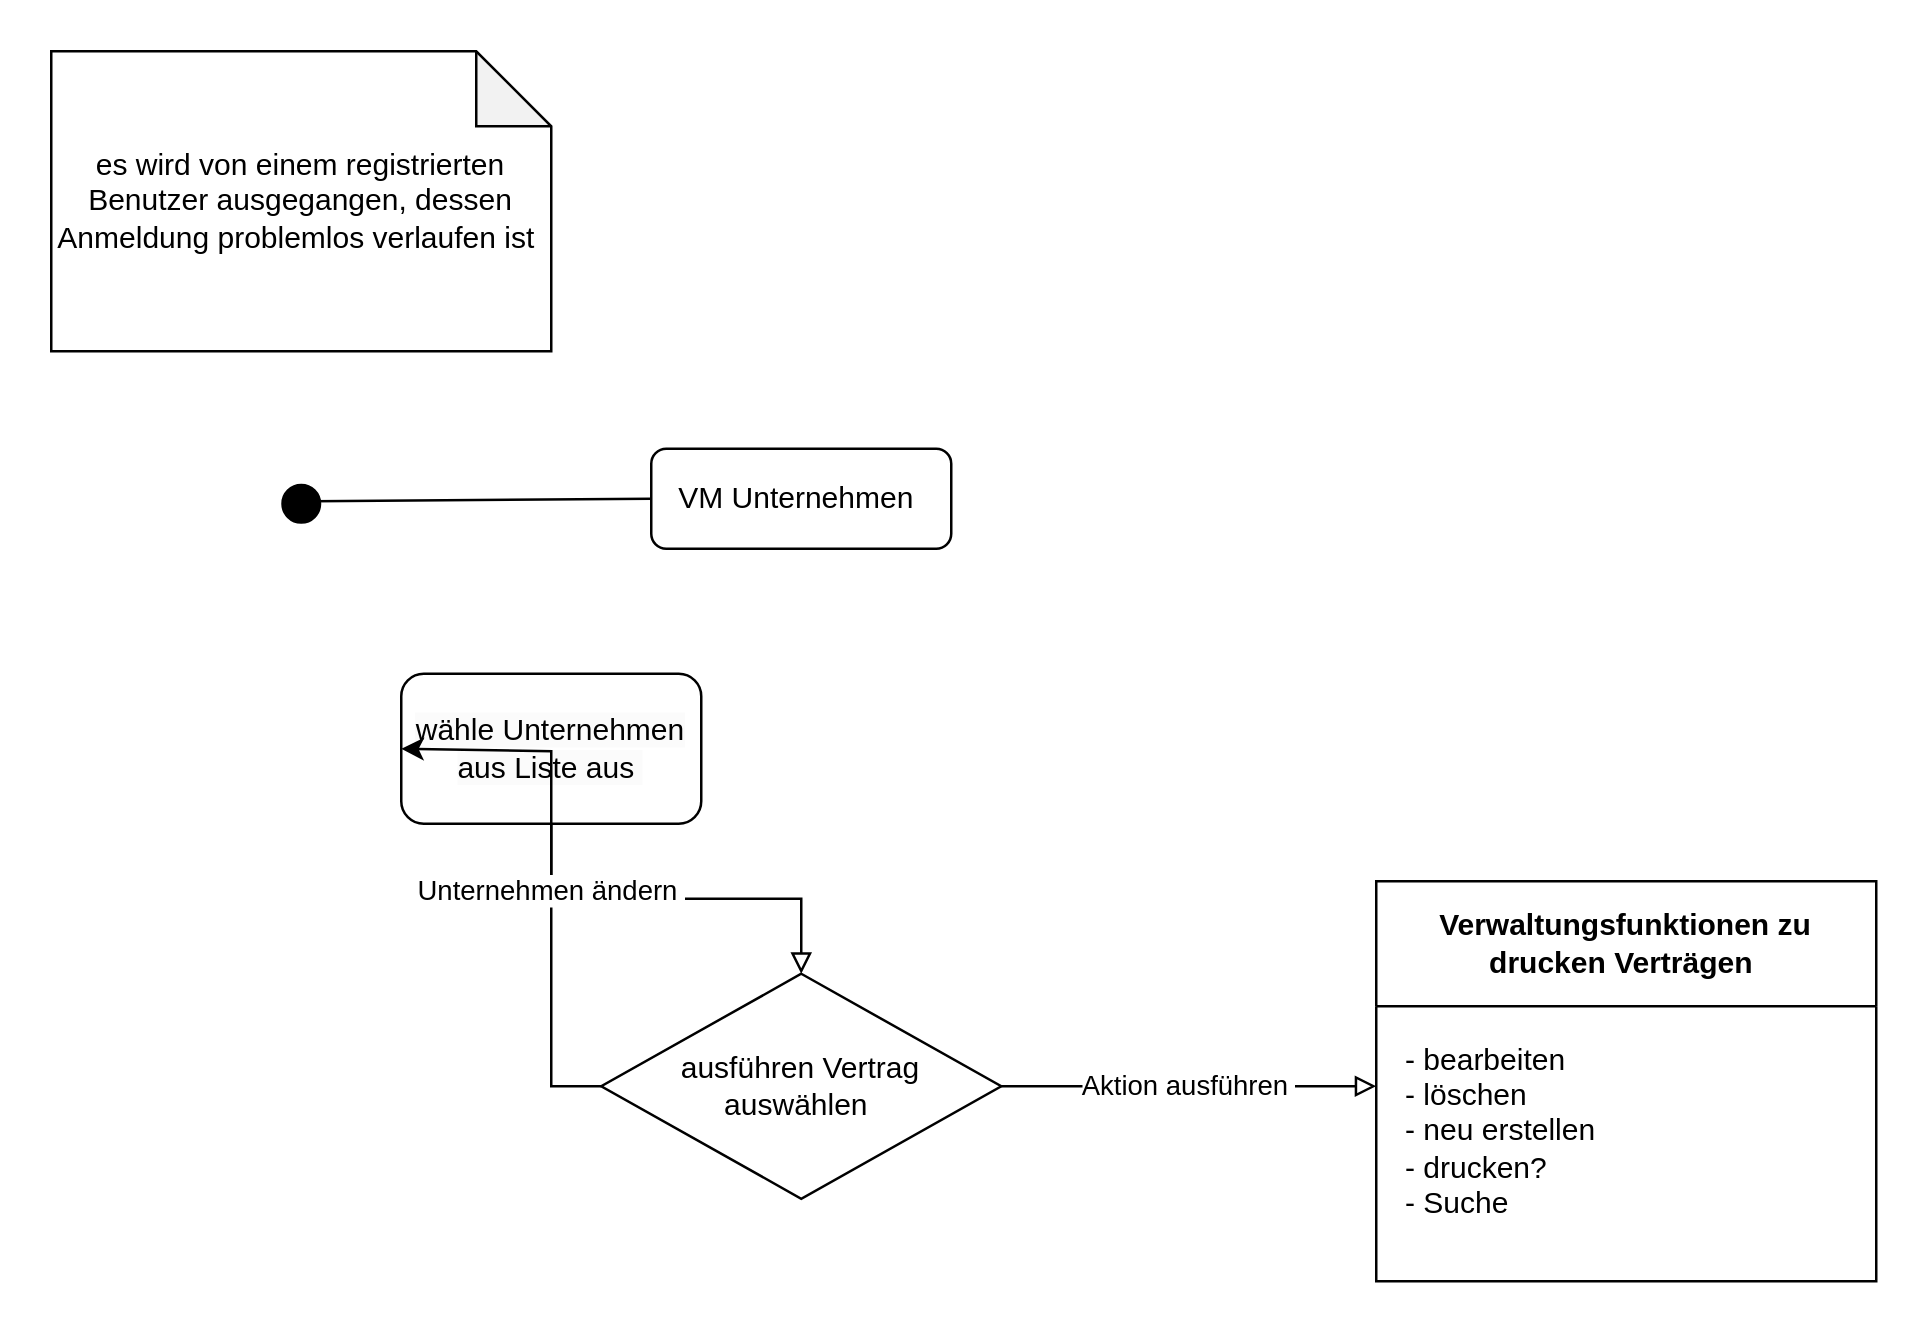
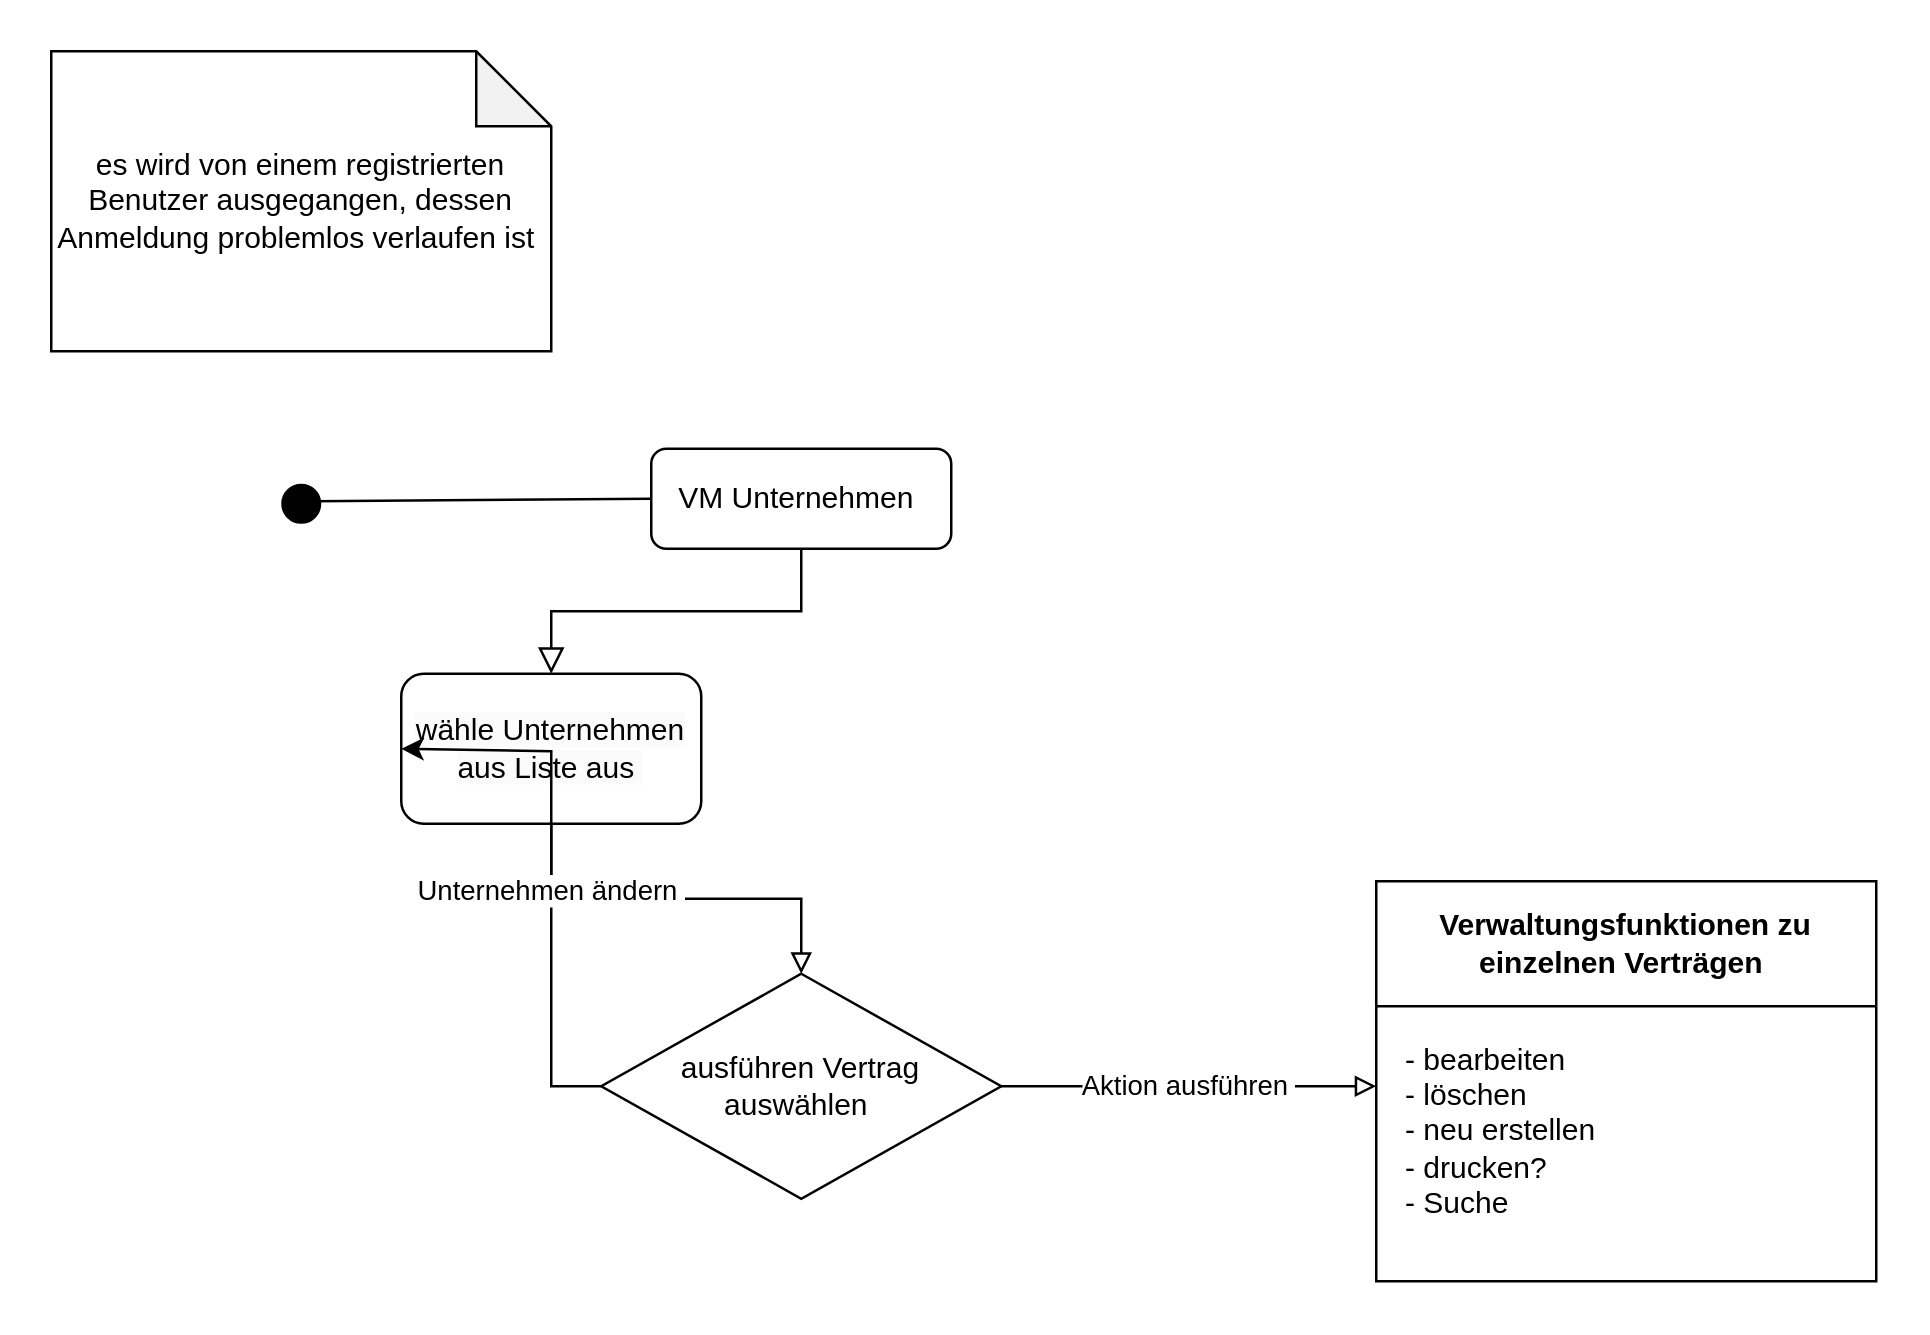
+ <mxCell id="2" value="" style="rounded=0;html=1;jettySize=auto;orthogonalLoop=1;fontSize=11;endArrow=block;endFill=0;endSize=8;strokeWidth=1;shadow=0;labelBackgroundColor=none;edgeStyle=orthogonalEdgeStyle;entryX=0.5;entryY=0;entryDx=0;entryDy=0;" parent="1" source="3" target="6" edge="1"><mxGeometry relative="1" as="geometry"><mxPoint x="320" y="199" as="targetPoint" /></mxGeometry></mxCell>
- <mxCell id="11" value="Verwaltungsfunktionen zu drucken Verträgen&amp;nbsp;" style="swimlane;whiteSpace=wrap;html=1;startSize=50;" vertex="1" parent="1"><mxGeometry x="550" y="352" width="200" height="160" as="geometry" /></mxCell>
+ <mxCell id="11" value="Verwaltungsfunktionen zu einzelnen Verträgen&amp;nbsp;" style="swimlane;whiteSpace=wrap;html=1;startSize=50;" vertex="1" parent="1"><mxGeometry x="550" y="352" width="200" height="160" as="geometry" /></mxCell>
